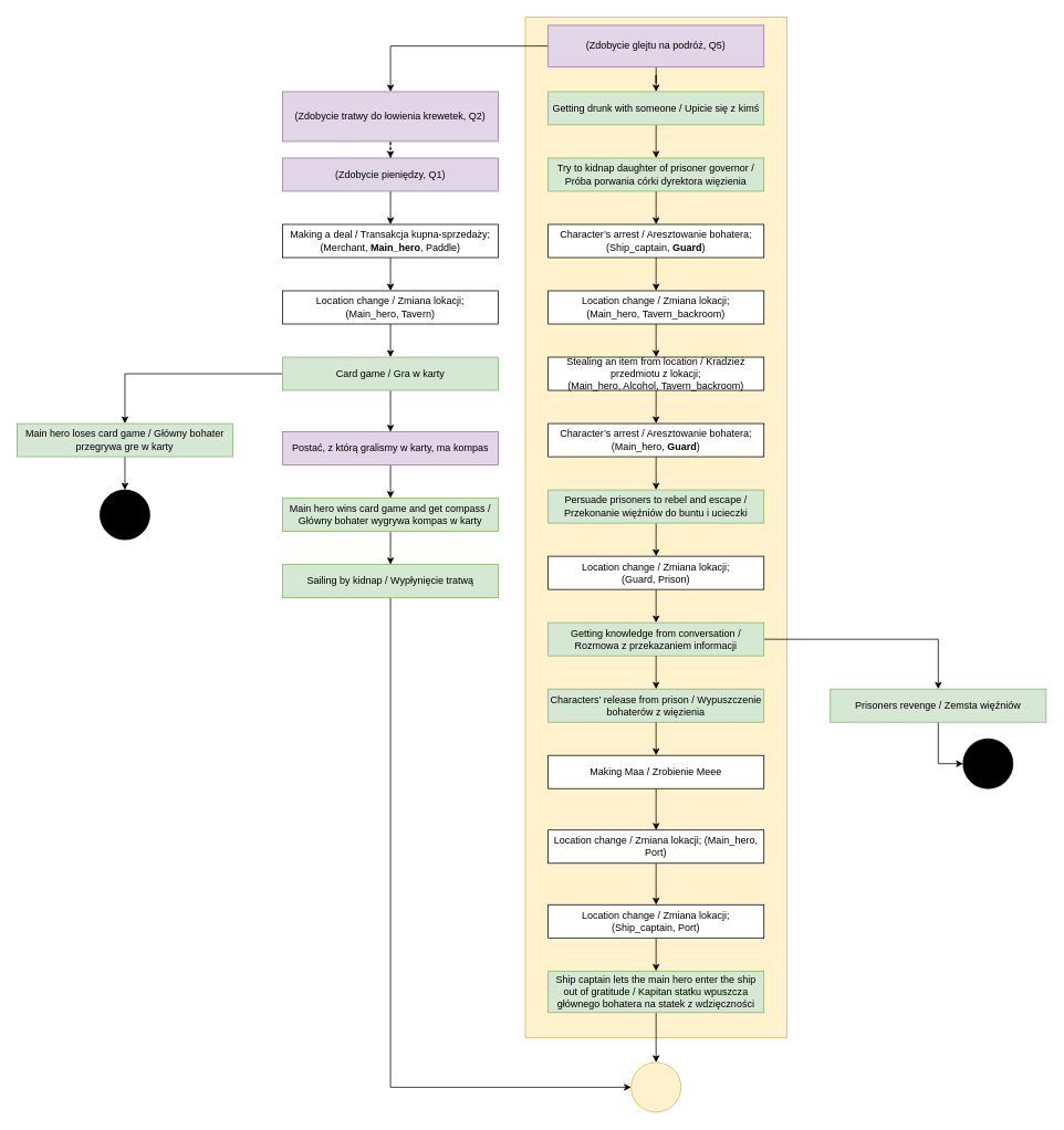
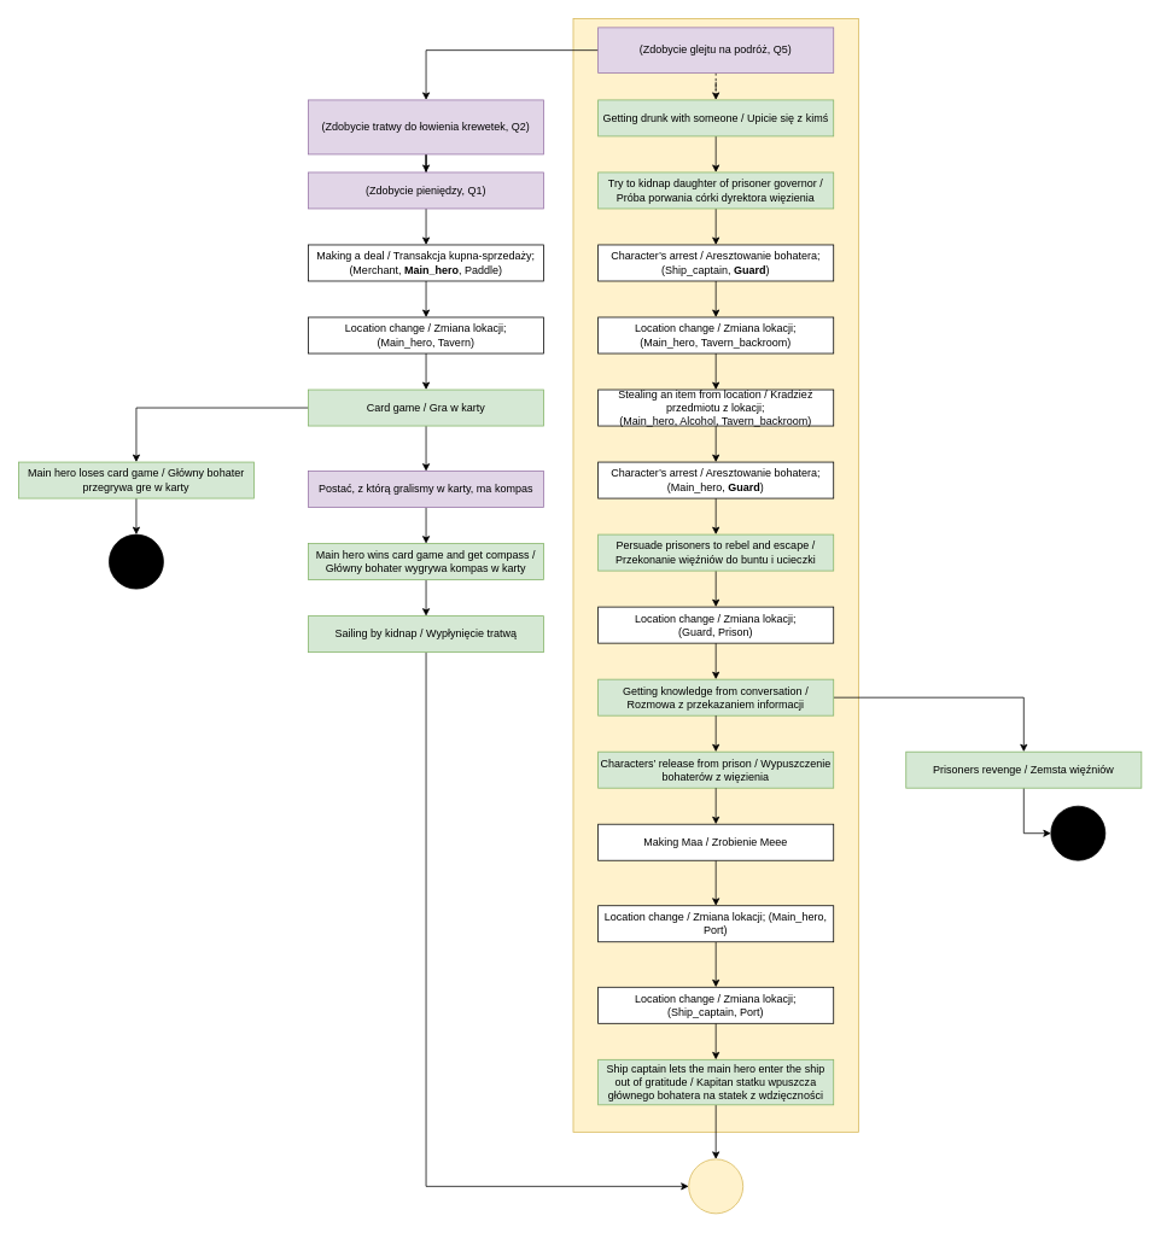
- <mxCell id="4" style="edgeStyle=orthogonalEdgeStyle;rounded=0;orthogonalLoop=1;jettySize=auto;html=1;" parent="1" source="5" target="9" edge="1"><mxGeometry relative="1" as="geometry" /></mxCell>
+ <mxCell id="4" style="edgeStyle=orthogonalEdgeStyle;rounded=0;orthogonalLoop=1;jettySize=auto;html=1;dashed=1;" parent="1" source="5" target="9" edge="1"><mxGeometry relative="1" as="geometry" /></mxCell>
- <mxCell id="14" style="edgeStyle=orthogonalEdgeStyle;rounded=0;orthogonalLoop=1;jettySize=auto;html=1;exitX=0.5;exitY=1;exitDx=0;exitDy=0;dashed=1;" parent="1" source="15" target="30" edge="1"><mxGeometry relative="1" as="geometry" /></mxCell>
+ <mxCell id="14" style="edgeStyle=orthogonalEdgeStyle;rounded=0;orthogonalLoop=1;jettySize=auto;html=1;exitX=0.5;exitY=1;exitDx=0;exitDy=0;" parent="1" source="15" target="30" edge="1"><mxGeometry relative="1" as="geometry" /></mxCell>
